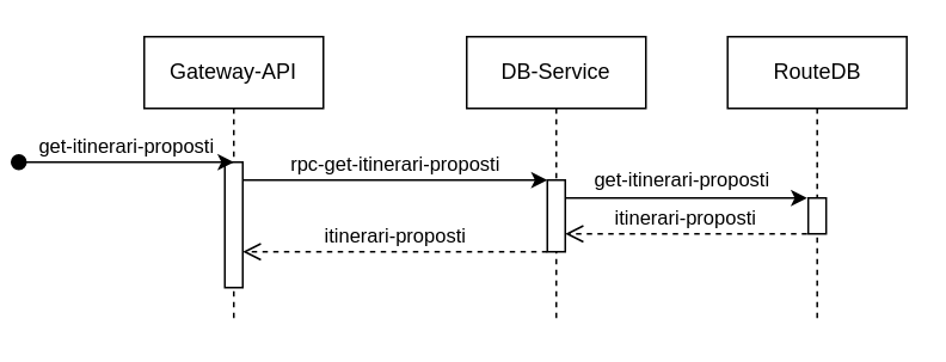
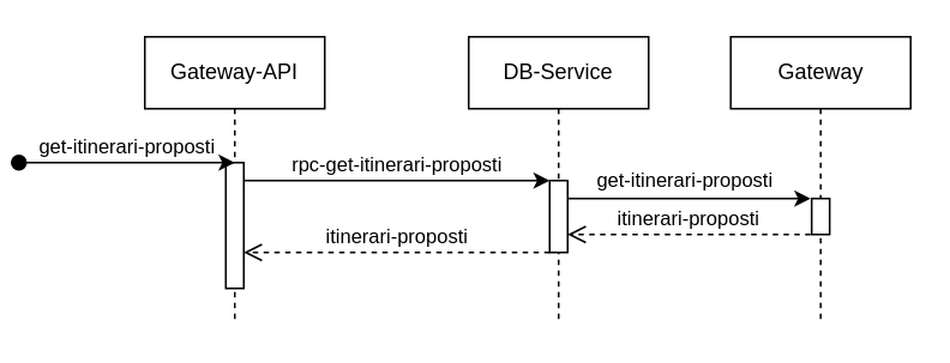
- <mxCell id="9" value="RouteDB" style="shape=umlLifeline;perimeter=lifelinePerimeter;whiteSpace=wrap;html=1;container=0;dropTarget=0;collapsible=0;recursiveResize=0;outlineConnect=0;portConstraint=eastwest;newEdgeStyle={&quot;edgeStyle&quot;:&quot;elbowEdgeStyle&quot;,&quot;elbow&quot;:&quot;vertical&quot;,&quot;curved&quot;:0,&quot;rounded&quot;:0};" parent="1" vertex="1"><mxGeometry x="345.63" y="20" width="100" height="160" as="geometry" /></mxCell>
+ <mxCell id="9" value="Gateway" style="shape=umlLifeline;perimeter=lifelinePerimeter;whiteSpace=wrap;html=1;container=0;dropTarget=0;collapsible=0;recursiveResize=0;outlineConnect=0;portConstraint=eastwest;newEdgeStyle={&quot;edgeStyle&quot;:&quot;elbowEdgeStyle&quot;,&quot;elbow&quot;:&quot;vertical&quot;,&quot;curved&quot;:0,&quot;rounded&quot;:0};" parent="1" vertex="1"><mxGeometry x="345.63" y="20" width="100" height="160" as="geometry" /></mxCell>
